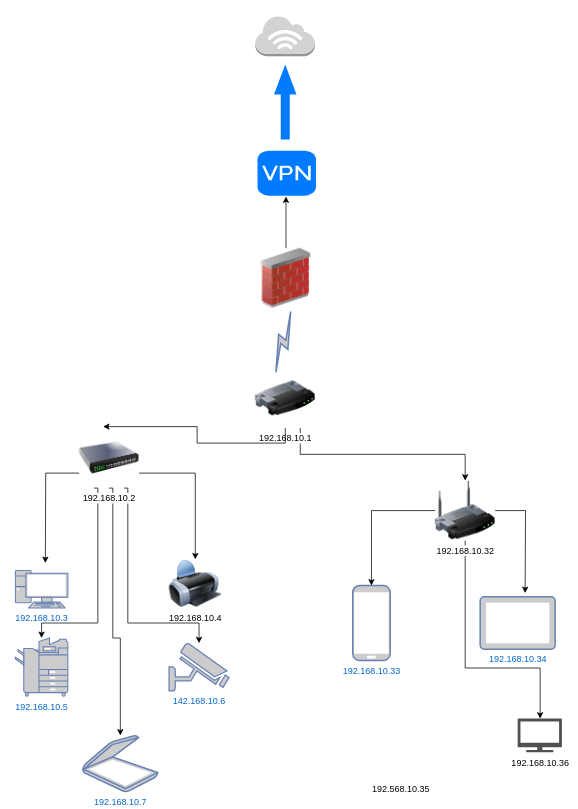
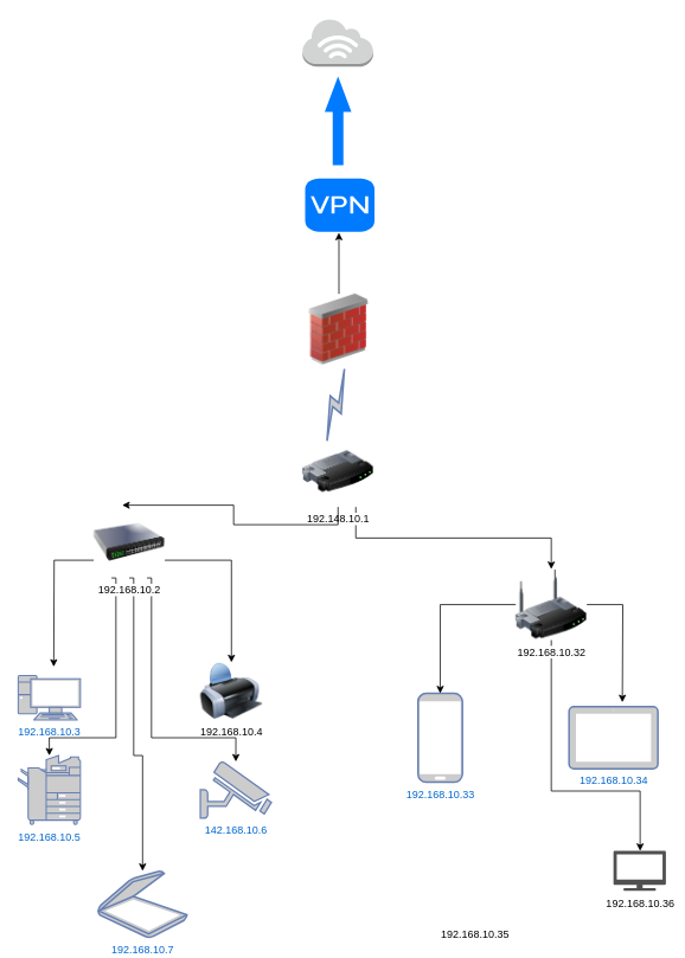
- <mxCell id="23" value="192.168.10.1" style="image;html=1;image=img/lib/clip_art/networking/Router_128x128.png" vertex="1" parent="1"><mxGeometry x="340" y="490" width="80" height="80" as="geometry" /></mxCell>
+ <mxCell id="23" value="192.148.10.1" style="image;html=1;image=img/lib/clip_art/networking/Router_128x128.png" vertex="1" parent="1"><mxGeometry x="340" y="490" width="80" height="80" as="geometry" /></mxCell>
- <mxCell id="8" value="192.568.10.35" style="shape=image;html=1;verticalAlign=top;verticalLabelPosition=bottom;labelBackgroundColor=#ffffff;imageAspect=0;aspect=fixed;image=https://cdn2.iconfinder.com/data/icons/software-engineering-and-video-gaming/512/616_Console_game_gaming_playstation_play-128.png" vertex="1" parent="1"><mxGeometry x="470" y="910" width="128" height="128" as="geometry" /></mxCell>
+ <mxCell id="8" value="192.168.10.35" style="shape=image;html=1;verticalAlign=top;verticalLabelPosition=bottom;labelBackgroundColor=#ffffff;imageAspect=0;aspect=fixed;image=https://cdn2.iconfinder.com/data/icons/software-engineering-and-video-gaming/512/616_Console_game_gaming_playstation_play-128.png" vertex="1" parent="1"><mxGeometry x="470" y="910" width="128" height="128" as="geometry" /></mxCell>
